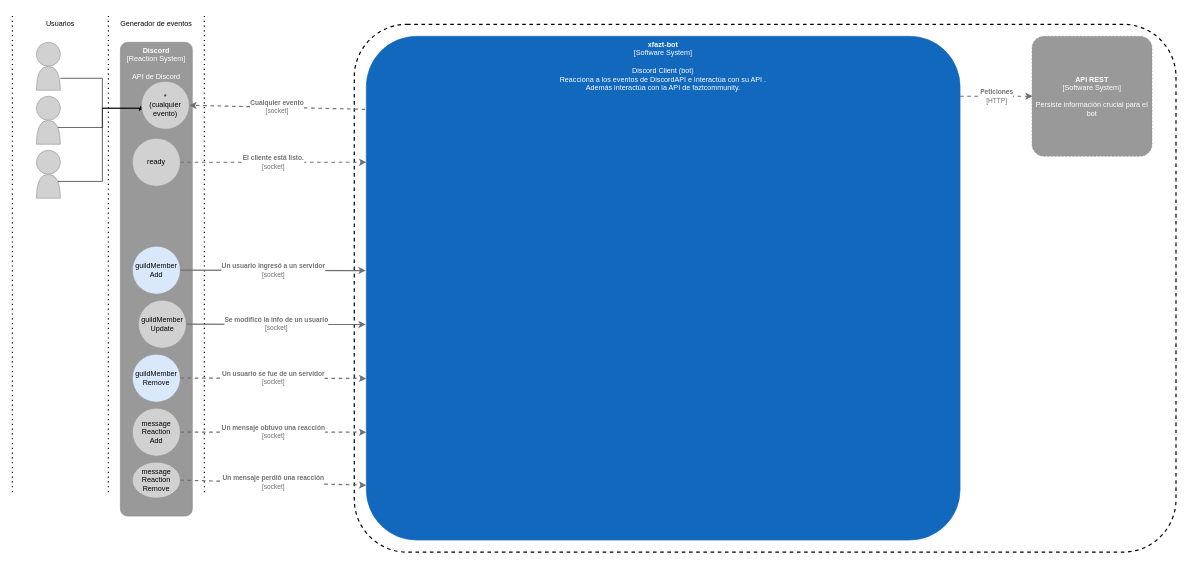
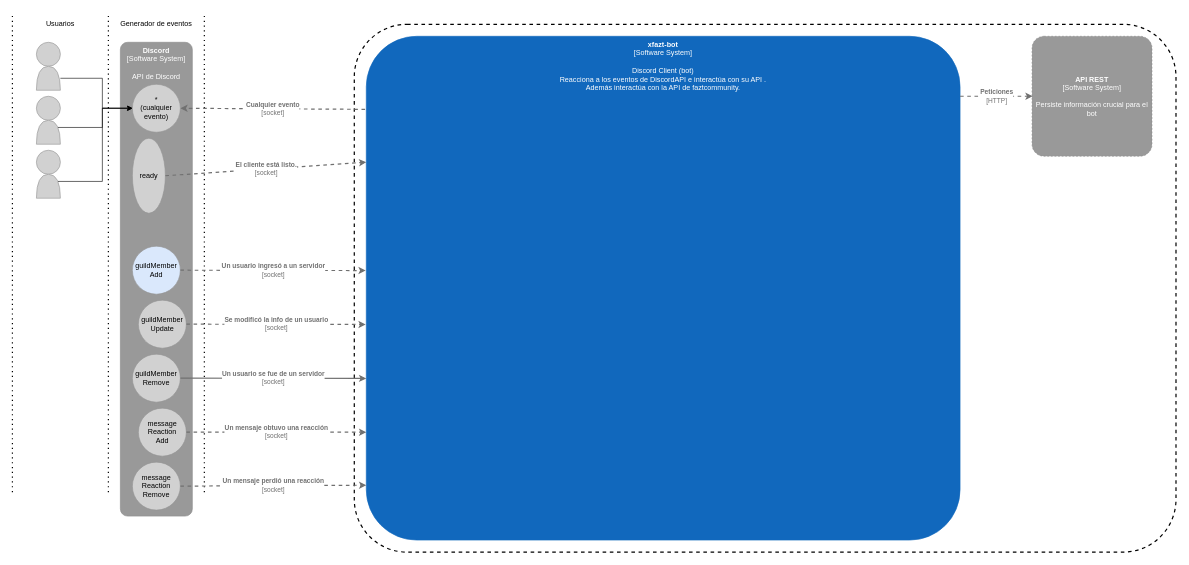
- <mxCell id="2" value="&lt;b&gt;Discord&lt;/b&gt;&lt;div&gt;[Reaction System]&lt;/div&gt;&lt;br&gt;&lt;div&gt;API de Discord&lt;/div&gt;" style="rounded=1;whiteSpace=wrap;html=1;labelBackgroundColor=none;fillColor=#999999;fontColor=#ffffff;align=center;arcSize=10;strokeColor=#8A8A8A;metaEdit=1;metaData={&quot;c4Type&quot;:{&quot;editable&quot;:false}};points=[[0.25,0,0],[0.5,0,0],[0.75,0,0],[1,0.25,0],[1,0.5,0],[1,0.75,0],[0.75,1,0],[0.5,1,0],[0.25,1,0],[0,0.75,0],[0,0.5,0],[0,0.25,0]];verticalAlign=top;" parent="1" vertex="1"><mxGeometry x="200" y="70" width="120" height="790" as="geometry" /></mxCell>
+ <mxCell id="2" value="&lt;b&gt;Discord&lt;/b&gt;&lt;div&gt;[Software System]&lt;/div&gt;&lt;br&gt;&lt;div&gt;API de Discord&lt;/div&gt;" style="rounded=1;whiteSpace=wrap;html=1;labelBackgroundColor=none;fillColor=#999999;fontColor=#ffffff;align=center;arcSize=10;strokeColor=#8A8A8A;metaEdit=1;metaData={&quot;c4Type&quot;:{&quot;editable&quot;:false}};points=[[0.25,0,0],[0.5,0,0],[0.75,0,0],[1,0.25,0],[1,0.5,0],[1,0.75,0],[0.75,1,0],[0.5,1,0],[0.25,1,0],[0,0.75,0],[0,0.5,0],[0,0.25,0]];verticalAlign=top;" parent="1" vertex="1"><mxGeometry x="200" y="70" width="120" height="790" as="geometry" /></mxCell>
- <mxCell id="37" value="&lt;div&gt;*&lt;br&gt;&lt;/div&gt;(cualquier&lt;br&gt;evento)" style="ellipse;whiteSpace=wrap;html=1;aspect=fixed;rounded=1;align=center;fillColor=#D1D1D1;strokeColor=#949494;" vertex="1" parent="1"><mxGeometry x="235" y="135" width="80" height="80" as="geometry" /></mxCell>
+ <mxCell id="37" value="&lt;div&gt;*&lt;br&gt;&lt;/div&gt;(cualquier&lt;br&gt;evento)" style="ellipse;whiteSpace=wrap;html=1;aspect=fixed;rounded=1;align=center;fillColor=#D1D1D1;strokeColor=#949494;" vertex="1" parent="1"><mxGeometry x="220" y="140" width="80" height="80" as="geometry" /></mxCell>
- <mxCell id="3" value="ready" style="ellipse;whiteSpace=wrap;html=1;aspect=fixed;rounded=1;align=center;fillColor=#D1D1D1;strokeColor=#949494;" parent="1" vertex="1"><mxGeometry x="220" y="230" width="80" height="80" as="geometry" /></mxCell>
+ <mxCell id="3" value="ready" style="ellipse;whiteSpace=wrap;html=1;aspect=fixed;rounded=1;align=center;fillColor=#D1D1D1;strokeColor=#949494;" parent="1" vertex="1"><mxGeometry x="220" y="230" width="55" height="125" as="geometry" /></mxCell>
- <mxCell id="32" value="&lt;div style=&quot;text-align: left&quot;&gt;&lt;div style=&quot;text-align: center&quot;&gt;&lt;b&gt;Un usuario ingresó a un servidor&lt;/b&gt;&lt;/div&gt;&lt;div style=&quot;text-align: center&quot;&gt;[socket]&lt;/div&gt;&lt;/div&gt;" style="edgeStyle=none;rounded=0;html=1;jettySize=auto;orthogonalLoop=1;strokeColor=#707070;strokeWidth=2;fontColor=#707070;jumpStyle=none;dashed=0;metaEdit=1;metaData={&quot;c4Type&quot;:{&quot;editable&quot;:false}};exitX=1;exitY=0.5;exitDx=0;exitDy=0;entryX=-0.001;entryY=0.465;entryDx=0;entryDy=0;entryPerimeter=0;" edge="1" parent="1" source="4" target="27"><mxGeometry width="160" relative="1" as="geometry"><mxPoint x="300" y="359.41" as="sourcePoint" /><mxPoint x="600" y="359" as="targetPoint" /></mxGeometry></mxCell>
+ <mxCell id="32" value="&lt;div style=&quot;text-align: left&quot;&gt;&lt;div style=&quot;text-align: center&quot;&gt;&lt;b&gt;Un usuario ingresó a un servidor&lt;/b&gt;&lt;/div&gt;&lt;div style=&quot;text-align: center&quot;&gt;[socket]&lt;/div&gt;&lt;/div&gt;" style="edgeStyle=none;rounded=0;html=1;jettySize=auto;orthogonalLoop=1;strokeColor=#707070;strokeWidth=2;fontColor=#707070;jumpStyle=none;dashed=1;metaEdit=1;metaData={&quot;c4Type&quot;:{&quot;editable&quot;:false}};exitX=1;exitY=0.5;exitDx=0;exitDy=0;entryX=-0.001;entryY=0.465;entryDx=0;entryDy=0;entryPerimeter=0;" edge="1" parent="1" source="4" target="27"><mxGeometry width="160" relative="1" as="geometry"><mxPoint x="300" y="359.41" as="sourcePoint" /><mxPoint x="600" y="359" as="targetPoint" /></mxGeometry></mxCell>
- <mxCell id="33" value="&lt;div style=&quot;text-align: left&quot;&gt;&lt;div style=&quot;text-align: center&quot;&gt;&lt;b&gt;Se modificó la info de un usuario&lt;/b&gt;&lt;/div&gt;&lt;div style=&quot;text-align: center&quot;&gt;[socket]&lt;/div&gt;&lt;/div&gt;" style="edgeStyle=none;rounded=0;html=1;jettySize=auto;orthogonalLoop=1;strokeColor=#707070;strokeWidth=2;fontColor=#707070;jumpStyle=none;dashed=0;metaEdit=1;metaData={&quot;c4Type&quot;:{&quot;editable&quot;:false}};exitX=1;exitY=0.5;exitDx=0;exitDy=0;entryX=-0.001;entryY=0.572;entryDx=0;entryDy=0;entryPerimeter=0;" edge="1" parent="1" source="5" target="27"><mxGeometry width="160" relative="1" as="geometry"><mxPoint x="310" y="449.41" as="sourcePoint" /><mxPoint x="470" y="449.41" as="targetPoint" /></mxGeometry></mxCell>
+ <mxCell id="33" value="&lt;div style=&quot;text-align: left&quot;&gt;&lt;div style=&quot;text-align: center&quot;&gt;&lt;b&gt;Se modificó la info de un usuario&lt;/b&gt;&lt;/div&gt;&lt;div style=&quot;text-align: center&quot;&gt;[socket]&lt;/div&gt;&lt;/div&gt;" style="edgeStyle=none;rounded=0;html=1;jettySize=auto;orthogonalLoop=1;strokeColor=#707070;strokeWidth=2;fontColor=#707070;jumpStyle=none;dashed=1;metaEdit=1;metaData={&quot;c4Type&quot;:{&quot;editable&quot;:false}};exitX=1;exitY=0.5;exitDx=0;exitDy=0;entryX=-0.001;entryY=0.572;entryDx=0;entryDy=0;entryPerimeter=0;" edge="1" parent="1" source="5" target="27"><mxGeometry width="160" relative="1" as="geometry"><mxPoint x="310" y="449.41" as="sourcePoint" /><mxPoint x="470" y="449.41" as="targetPoint" /></mxGeometry></mxCell>
- <mxCell id="6" value="guildMember&lt;br&gt;&lt;div&gt;Remove&lt;/div&gt;" style="ellipse;whiteSpace=wrap;html=1;aspect=fixed;rounded=1;align=center;fillColor=#dae8fc;strokeColor=#949494;" parent="1" vertex="1"><mxGeometry x="220" y="590" width="80" height="80" as="geometry" /></mxCell>
+ <mxCell id="6" value="guildMember&lt;br&gt;&lt;div&gt;Remove&lt;/div&gt;" style="ellipse;whiteSpace=wrap;html=1;aspect=fixed;rounded=1;align=center;fillColor=#D1D1D1;strokeColor=#949494;" parent="1" vertex="1"><mxGeometry x="220" y="590" width="80" height="80" as="geometry" /></mxCell>
- <mxCell id="34" value="&lt;div style=&quot;text-align: left&quot;&gt;&lt;div style=&quot;text-align: center&quot;&gt;&lt;b&gt;Un usuario se fue de un servidor&lt;/b&gt;&lt;/div&gt;&lt;div style=&quot;text-align: center&quot;&gt;[socket]&lt;/div&gt;&lt;/div&gt;" style="edgeStyle=none;rounded=0;html=1;jettySize=auto;orthogonalLoop=1;strokeColor=#707070;strokeWidth=2;fontColor=#707070;jumpStyle=none;dashed=1;metaEdit=1;metaData={&quot;c4Type&quot;:{&quot;editable&quot;:false}};exitX=1;exitY=0.5;exitDx=0;exitDy=0;entryX=0;entryY=0.679;entryDx=0;entryDy=0;entryPerimeter=0;" edge="1" parent="1" source="6" target="27"><mxGeometry width="160" relative="1" as="geometry"><mxPoint x="310" y="539.41" as="sourcePoint" /><mxPoint x="610" y="630" as="targetPoint" /></mxGeometry></mxCell>
+ <mxCell id="34" value="&lt;div style=&quot;text-align: left&quot;&gt;&lt;div style=&quot;text-align: center&quot;&gt;&lt;b&gt;Un usuario se fue de un servidor&lt;/b&gt;&lt;/div&gt;&lt;div style=&quot;text-align: center&quot;&gt;[socket]&lt;/div&gt;&lt;/div&gt;" style="edgeStyle=none;rounded=0;html=1;jettySize=auto;orthogonalLoop=1;strokeColor=#707070;strokeWidth=2;fontColor=#707070;jumpStyle=none;dashed=0;metaEdit=1;metaData={&quot;c4Type&quot;:{&quot;editable&quot;:false}};exitX=1;exitY=0.5;exitDx=0;exitDy=0;entryX=0;entryY=0.679;entryDx=0;entryDy=0;entryPerimeter=0;" edge="1" parent="1" source="6" target="27"><mxGeometry width="160" relative="1" as="geometry"><mxPoint x="310" y="539.41" as="sourcePoint" /><mxPoint x="610" y="630" as="targetPoint" /></mxGeometry></mxCell>
- <mxCell id="7" value="message&lt;br&gt;Reaction&lt;br&gt;Add" style="ellipse;whiteSpace=wrap;html=1;aspect=fixed;rounded=1;align=center;fillColor=#D1D1D1;strokeColor=#949494;" parent="1" vertex="1"><mxGeometry x="220" y="680" width="80" height="80" as="geometry" /></mxCell>
+ <mxCell id="7" value="message&lt;br&gt;Reaction&lt;br&gt;Add" style="ellipse;whiteSpace=wrap;html=1;aspect=fixed;rounded=1;align=center;fillColor=#D1D1D1;strokeColor=#949494;" parent="1" vertex="1"><mxGeometry x="230" y="680" width="80" height="80" as="geometry" /></mxCell>
- <mxCell id="8" value="message&lt;br&gt;Reaction&lt;br&gt;Remove" style="ellipse;whiteSpace=wrap;html=1;aspect=fixed;rounded=1;align=center;fillColor=#D1D1D1;strokeColor=#949494;" parent="1" vertex="1"><mxGeometry x="220" y="770" width="80" height="60" as="geometry" /></mxCell>
+ <mxCell id="8" value="message&lt;br&gt;Reaction&lt;br&gt;Remove" style="ellipse;whiteSpace=wrap;html=1;aspect=fixed;rounded=1;align=center;fillColor=#D1D1D1;strokeColor=#949494;" parent="1" vertex="1"><mxGeometry x="220" y="770" width="80" height="80" as="geometry" /></mxCell>
